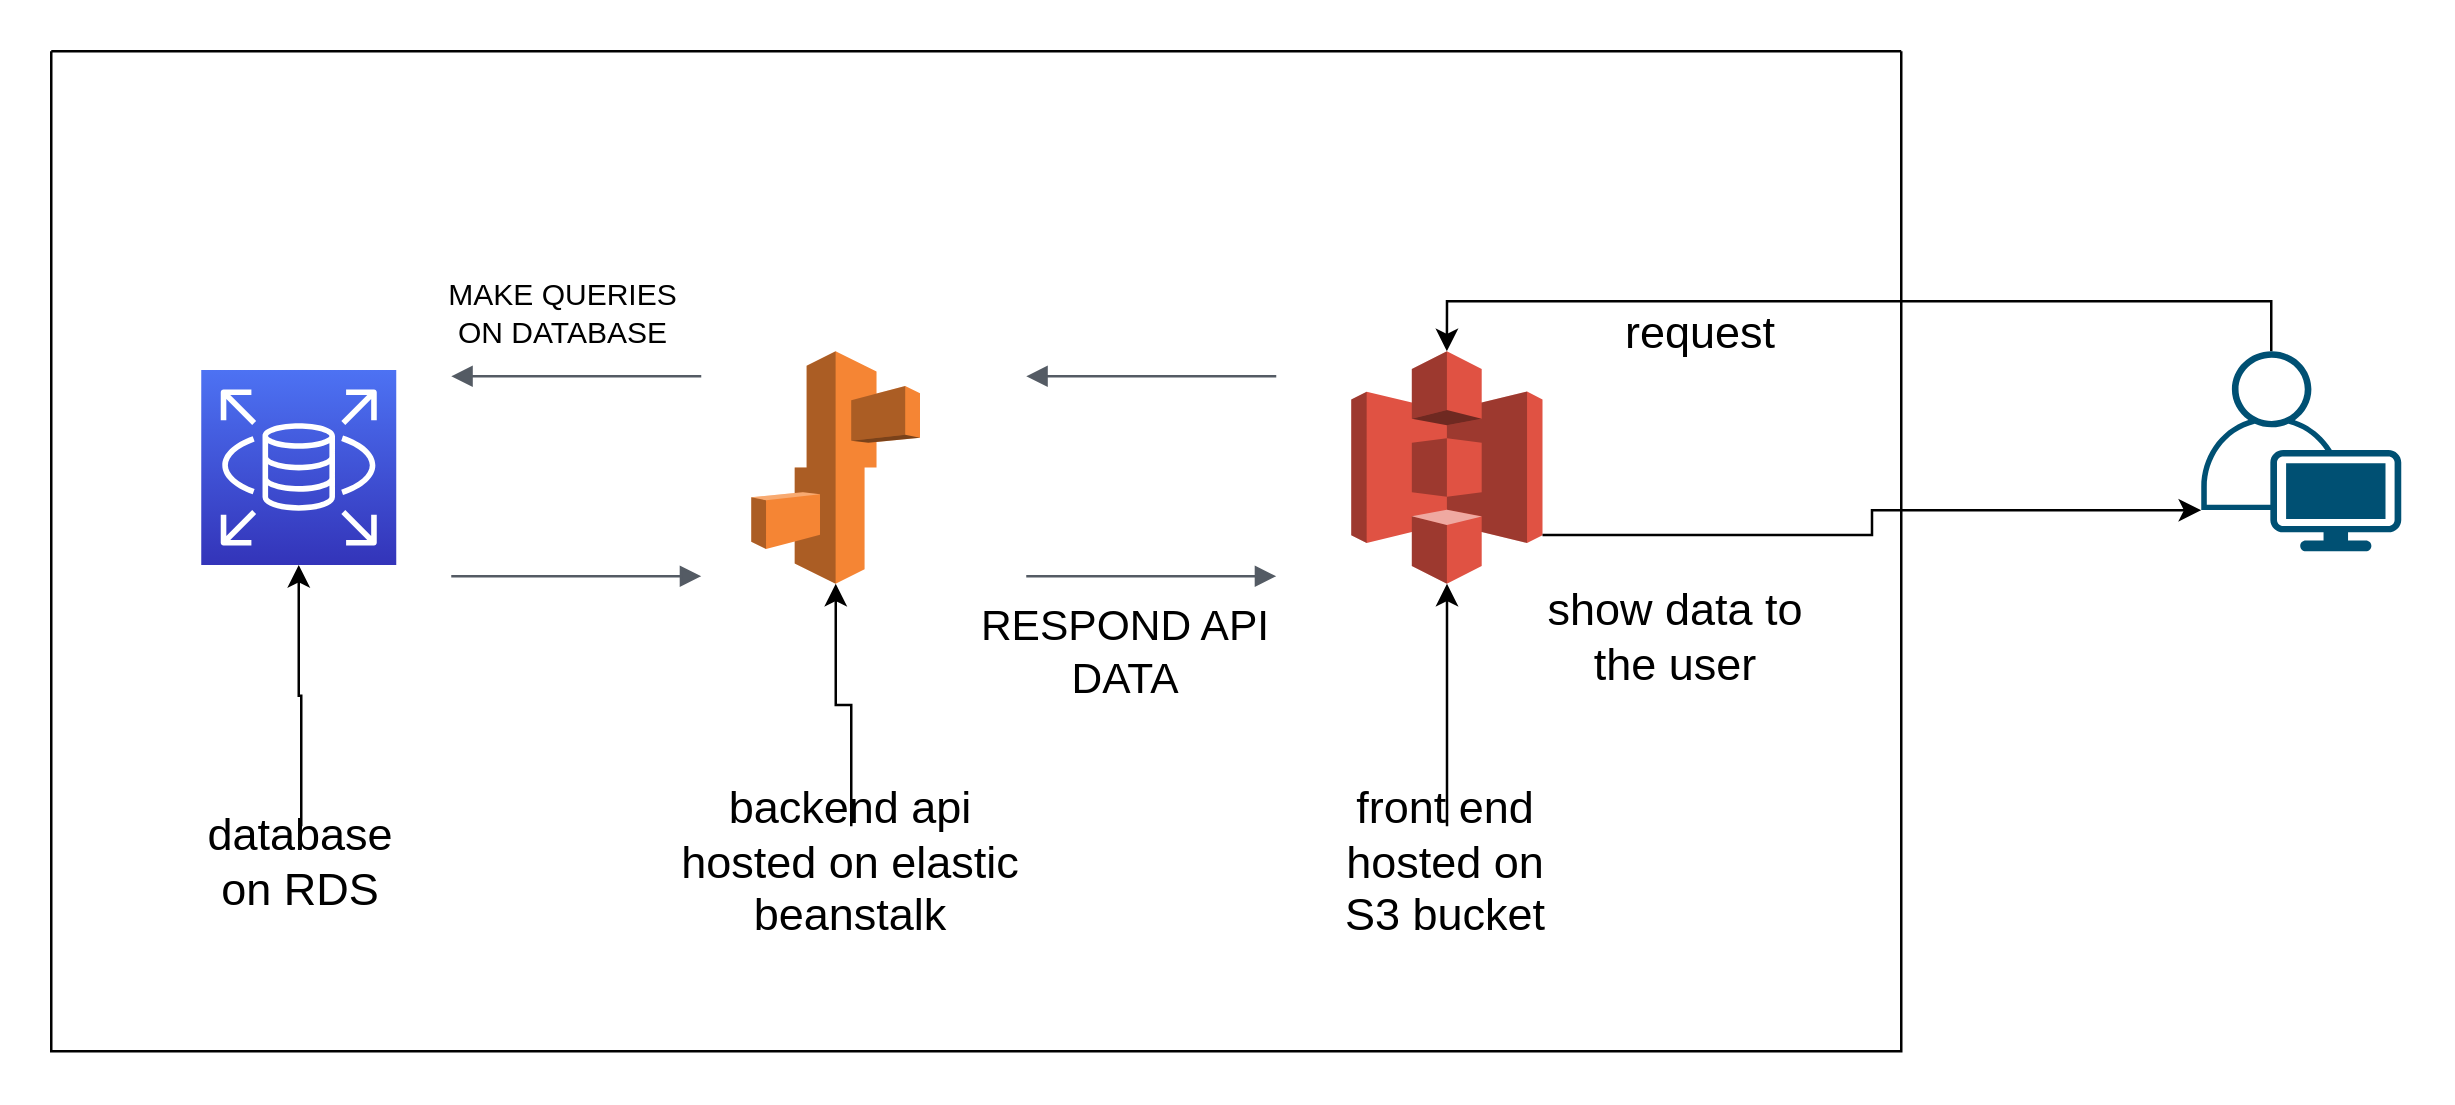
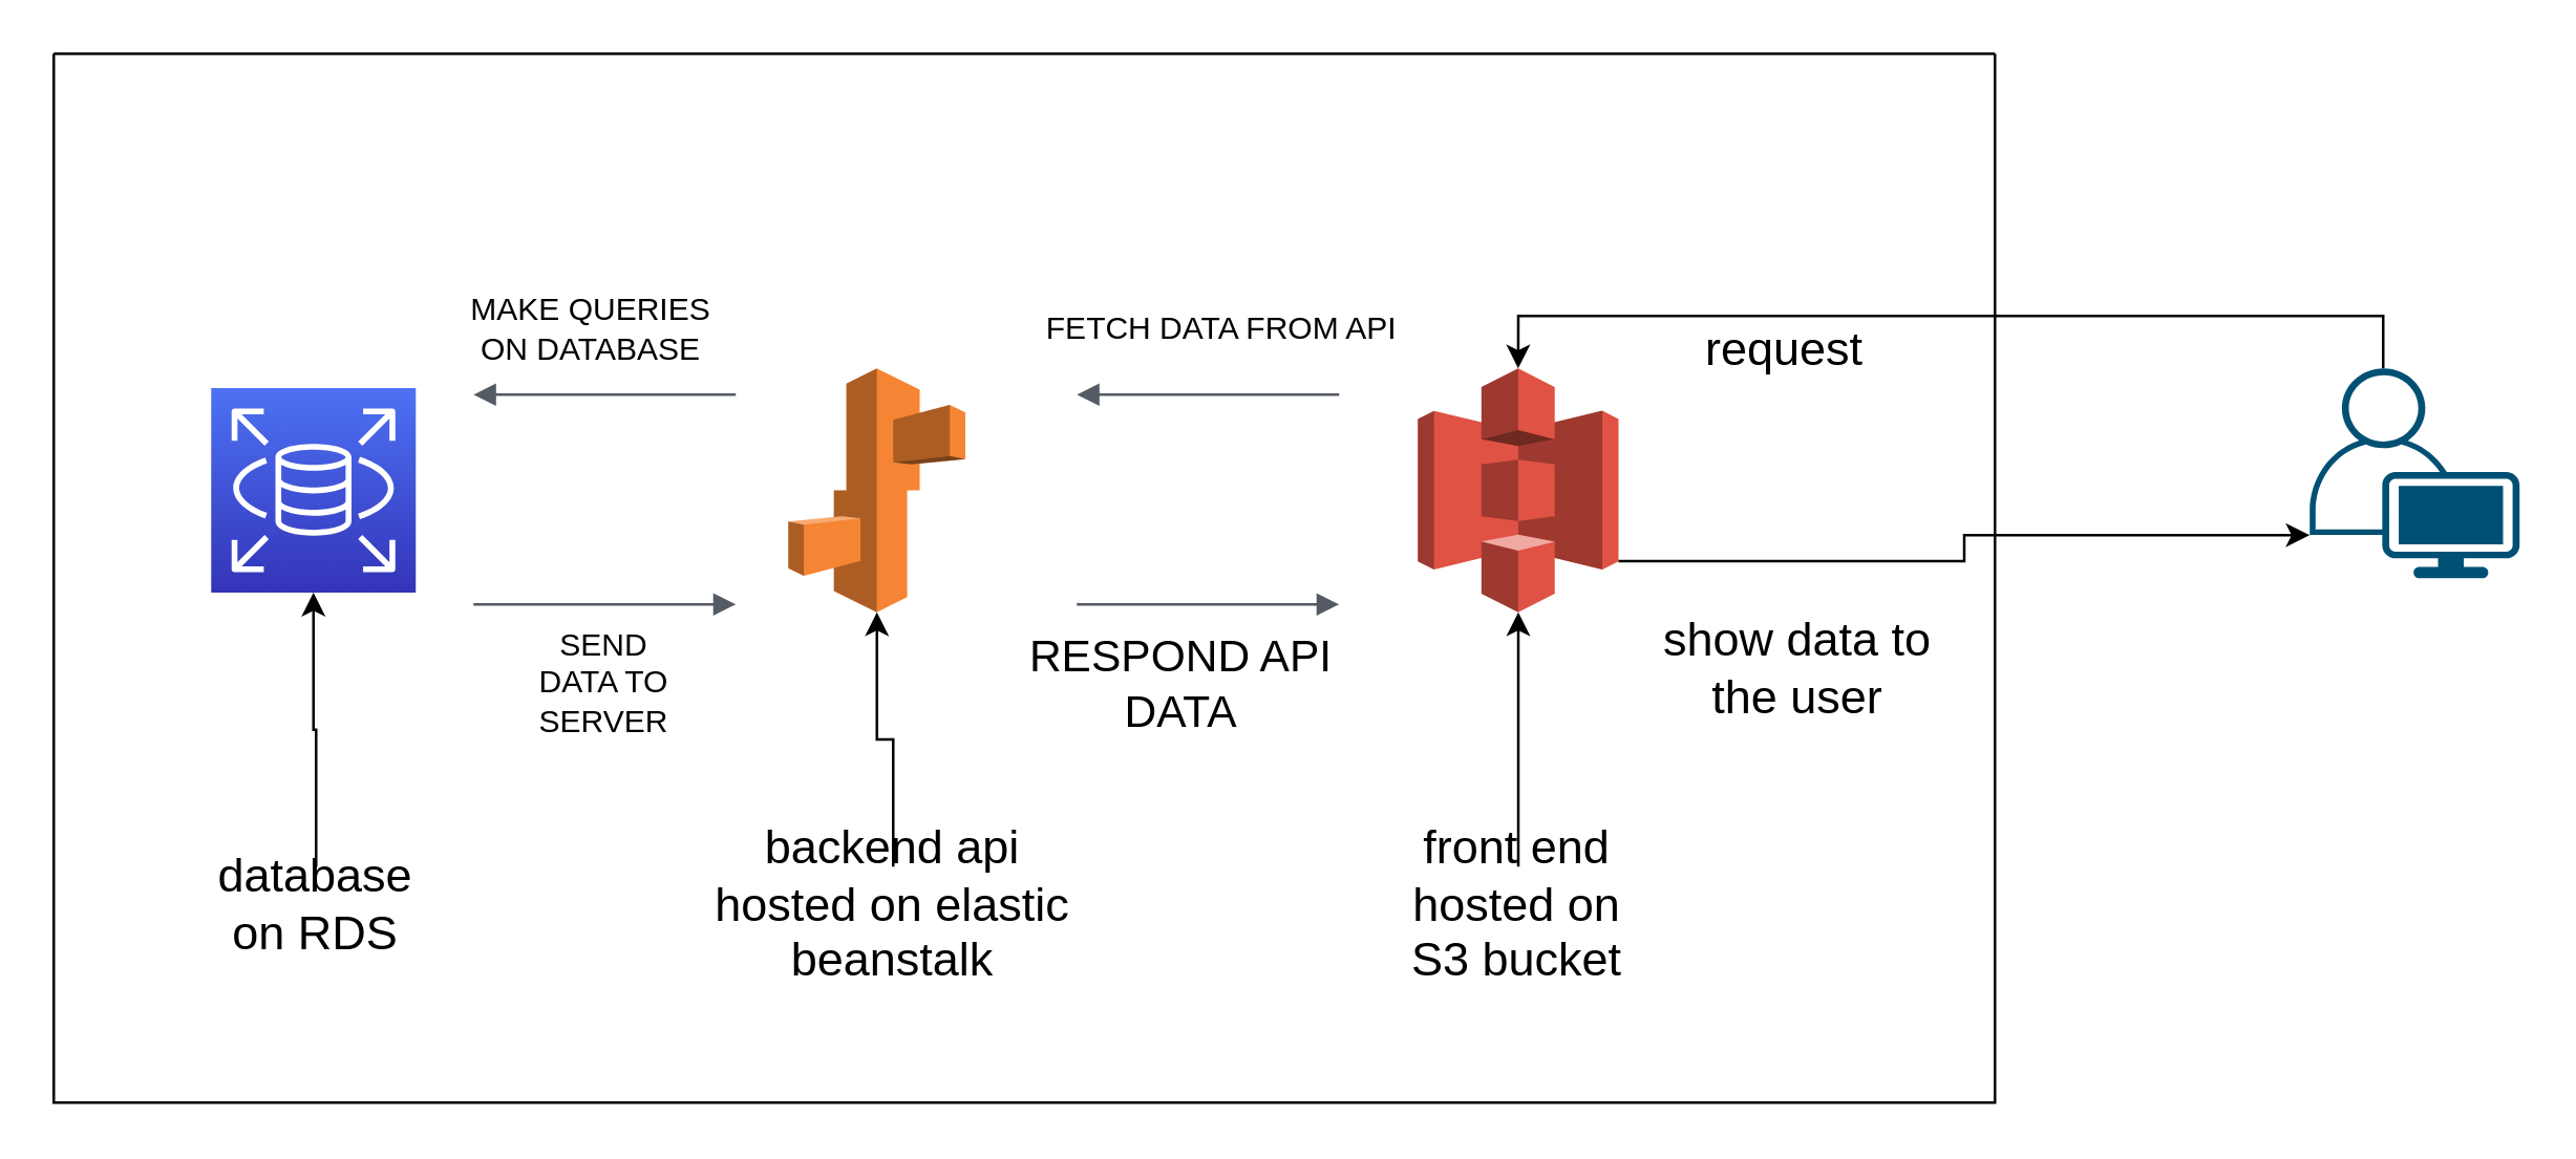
+ <mxCell id="18" value="FETCH DATA FROM API" style="text;html=1;align=center;verticalAlign=middle;resizable=0;points=[];autosize=1;strokeColor=none;fillColor=none;fontSize=12;" vertex="1" parent="2"><mxGeometry x="370" y="90" width="150" height="30" as="geometry" /></mxCell>
- <mxCell id="11" value="show data to the user" style="text;html=1;strokeColor=none;fillColor=none;align=center;verticalAlign=middle;whiteSpace=wrap;rounded=0;fontSize=18;" vertex="1" parent="2"><mxGeometry x="595" y="220" width="110" height="30" as="geometry" /></mxCell>
+ <mxCell id="11" value="show data to the user" style="text;html=1;strokeColor=none;fillColor=none;align=center;verticalAlign=middle;whiteSpace=wrap;rounded=0;fontSize=18;" vertex="1" parent="2"><mxGeometry x="610" y="220" width="110" height="30" as="geometry" /></mxCell>
+ <mxCell id="20" value="SEND DATA TO SERVER" style="text;html=1;strokeColor=none;fillColor=none;align=center;verticalAlign=middle;whiteSpace=wrap;rounded=0;fontSize=12;" vertex="1" parent="2"><mxGeometry x="180" y="225" width="60" height="30" as="geometry" /></mxCell>
